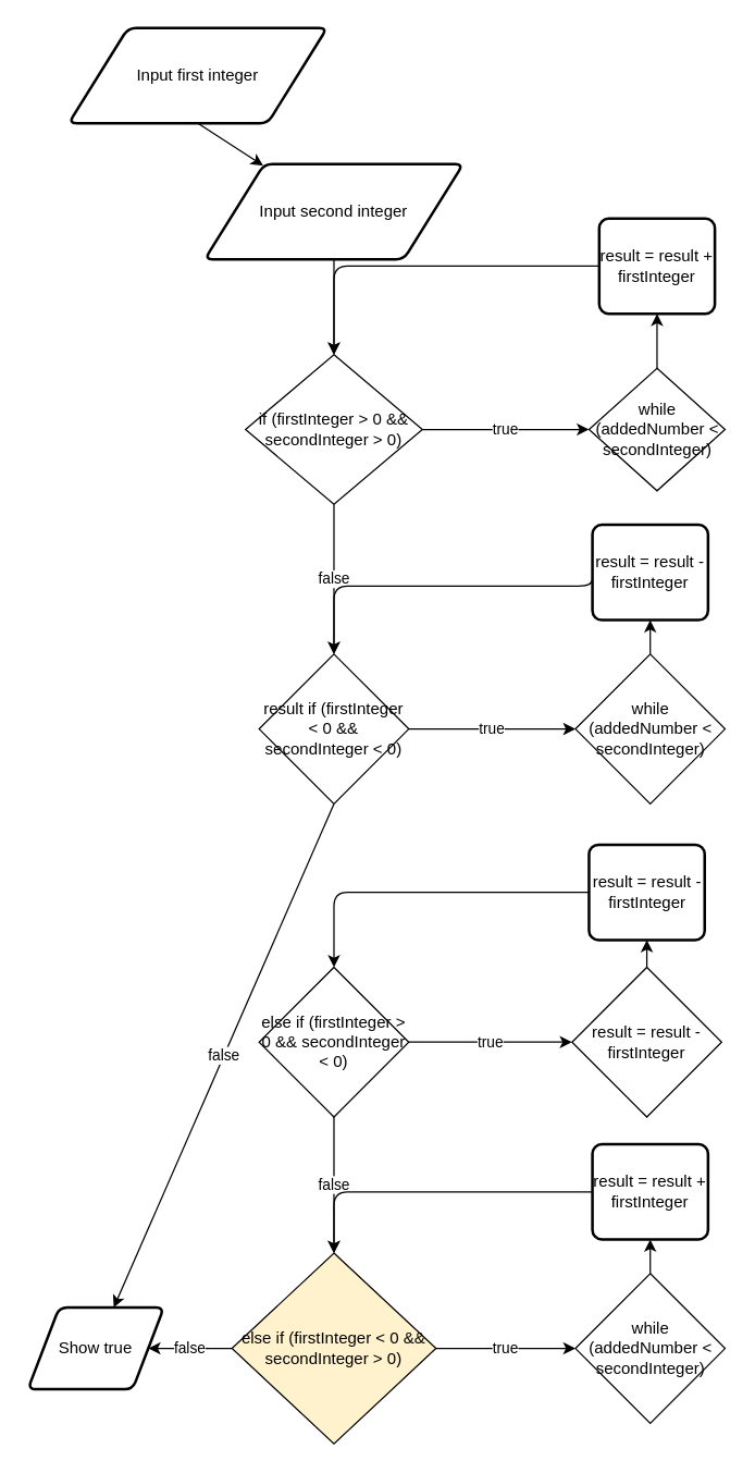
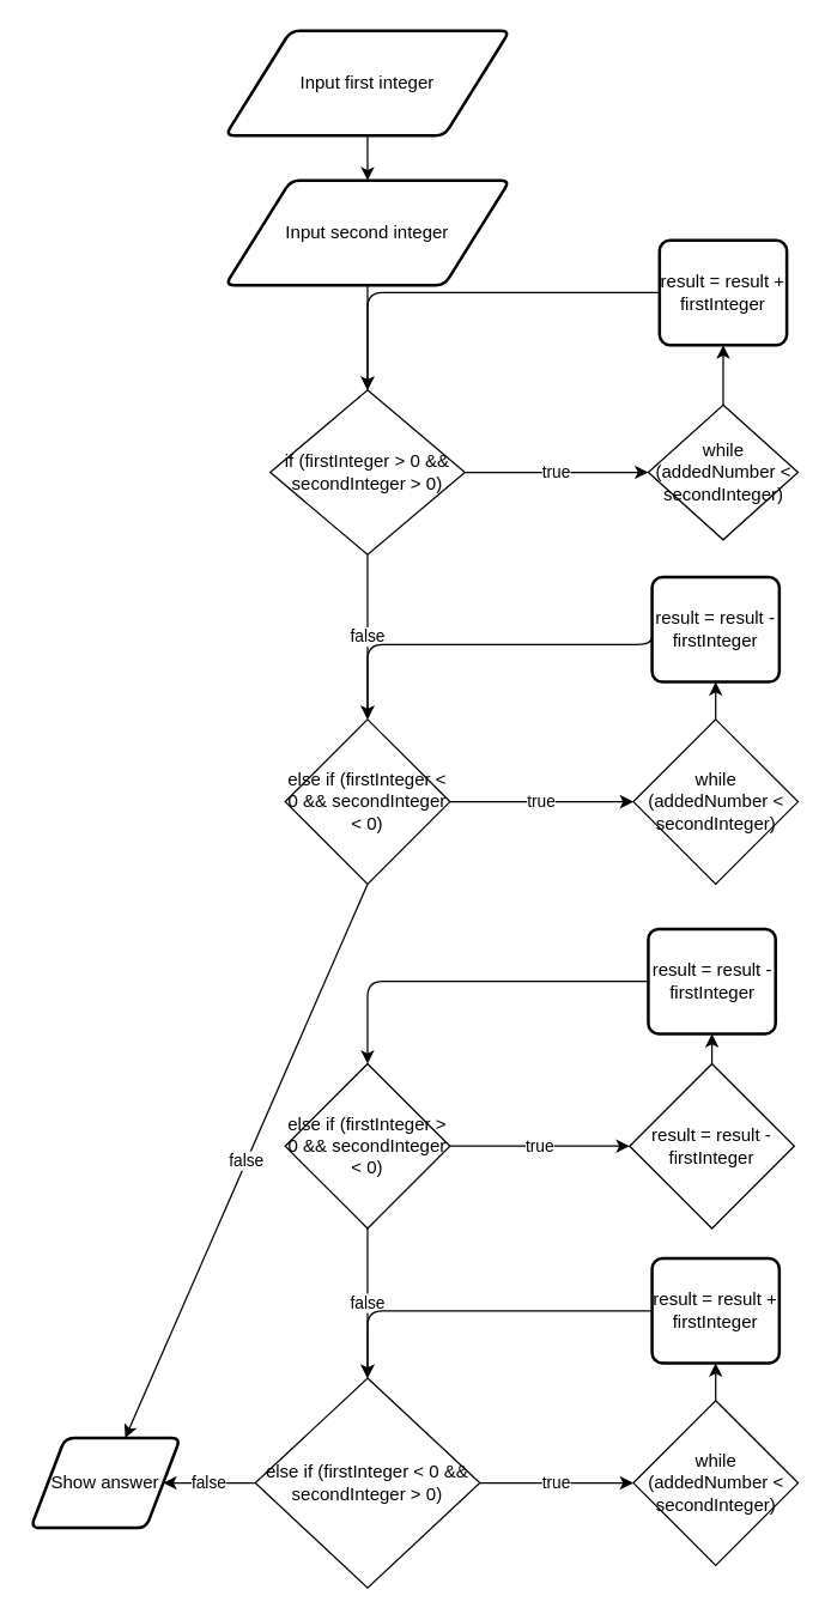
- <mxCell id="3" value="Input first integer" style="shape=parallelogram;html=1;strokeWidth=2;perimeter=parallelogramPerimeter;whiteSpace=wrap;rounded=1;arcSize=12;size=0.23;" parent="1" vertex="1"><mxGeometry x="50" y="20" width="190" height="70" as="geometry" /></mxCell>
+ <mxCell id="3" value="Input first integer" style="shape=parallelogram;html=1;strokeWidth=2;perimeter=parallelogramPerimeter;whiteSpace=wrap;rounded=1;arcSize=12;size=0.23;" parent="1" vertex="1"><mxGeometry y="20" width="190" height="70" as="geometry" x="150" /></mxCell>
- <mxCell id="11" value="result if (firstInteger &amp;lt; 0 &amp;amp;&amp;amp; secondInteger &amp;lt; 0)" style="rhombus;whiteSpace=wrap;html=1;" parent="1" vertex="1"><mxGeometry x="190" y="480" width="110" height="110" as="geometry" /></mxCell>
+ <mxCell id="11" value="else if (firstInteger &amp;lt; 0 &amp;amp;&amp;amp; secondInteger &amp;lt; 0)" style="rhombus;whiteSpace=wrap;html=1;" parent="1" vertex="1"><mxGeometry x="190" y="480" width="110" height="110" as="geometry" /></mxCell>
- <mxCell id="34" value="Show true" style="shape=parallelogram;html=1;strokeWidth=2;perimeter=parallelogramPerimeter;whiteSpace=wrap;rounded=1;arcSize=12;size=0.23;" vertex="1" parent="1"><mxGeometry x="20" y="960" width="100" height="60" as="geometry" /></mxCell>
+ <mxCell id="34" value="Show answer" style="shape=parallelogram;html=1;strokeWidth=2;perimeter=parallelogramPerimeter;whiteSpace=wrap;rounded=1;arcSize=12;size=0.23;" vertex="1" parent="1"><mxGeometry x="20" y="960" width="100" height="60" as="geometry" /></mxCell>
- <mxCell id="17" value="else if (firstInteger &amp;lt; 0 &amp;amp;&amp;amp; secondInteger &amp;gt; 0)" style="rhombus;whiteSpace=wrap;html=1;fillColor=#fff2cc;" parent="1" vertex="1"><mxGeometry x="170" y="920" width="150" height="140" as="geometry" /></mxCell>
+ <mxCell id="17" value="else if (firstInteger &amp;lt; 0 &amp;amp;&amp;amp; secondInteger &amp;gt; 0)" style="rhombus;whiteSpace=wrap;html=1;" parent="1" vertex="1"><mxGeometry x="170" y="920" width="150" height="140" as="geometry" /></mxCell>
